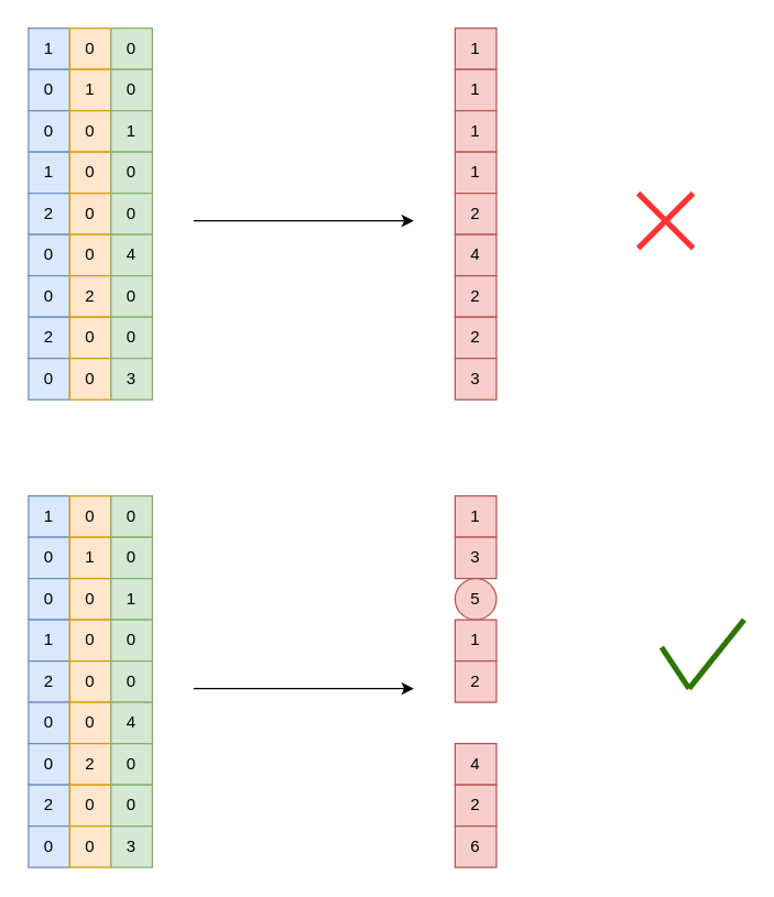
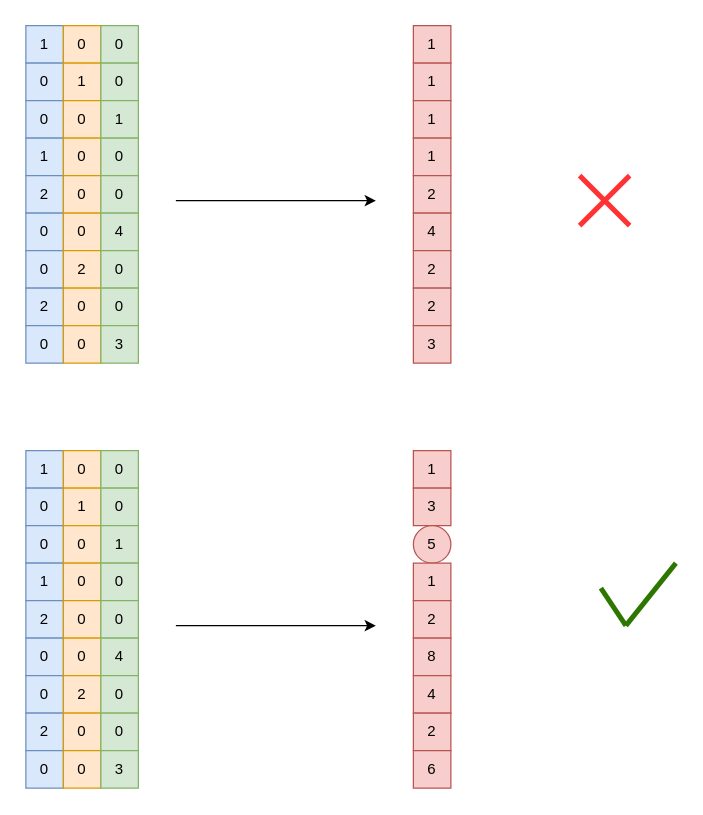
+ <mxCell id="46" value="8" style="rounded=0;whiteSpace=wrap;html=1;fillColor=#f8cecc;strokeColor=#b85450;" parent="1" vertex="1"><mxGeometry x="330" y="510" width="30" height="30" as="geometry" /></mxCell>
